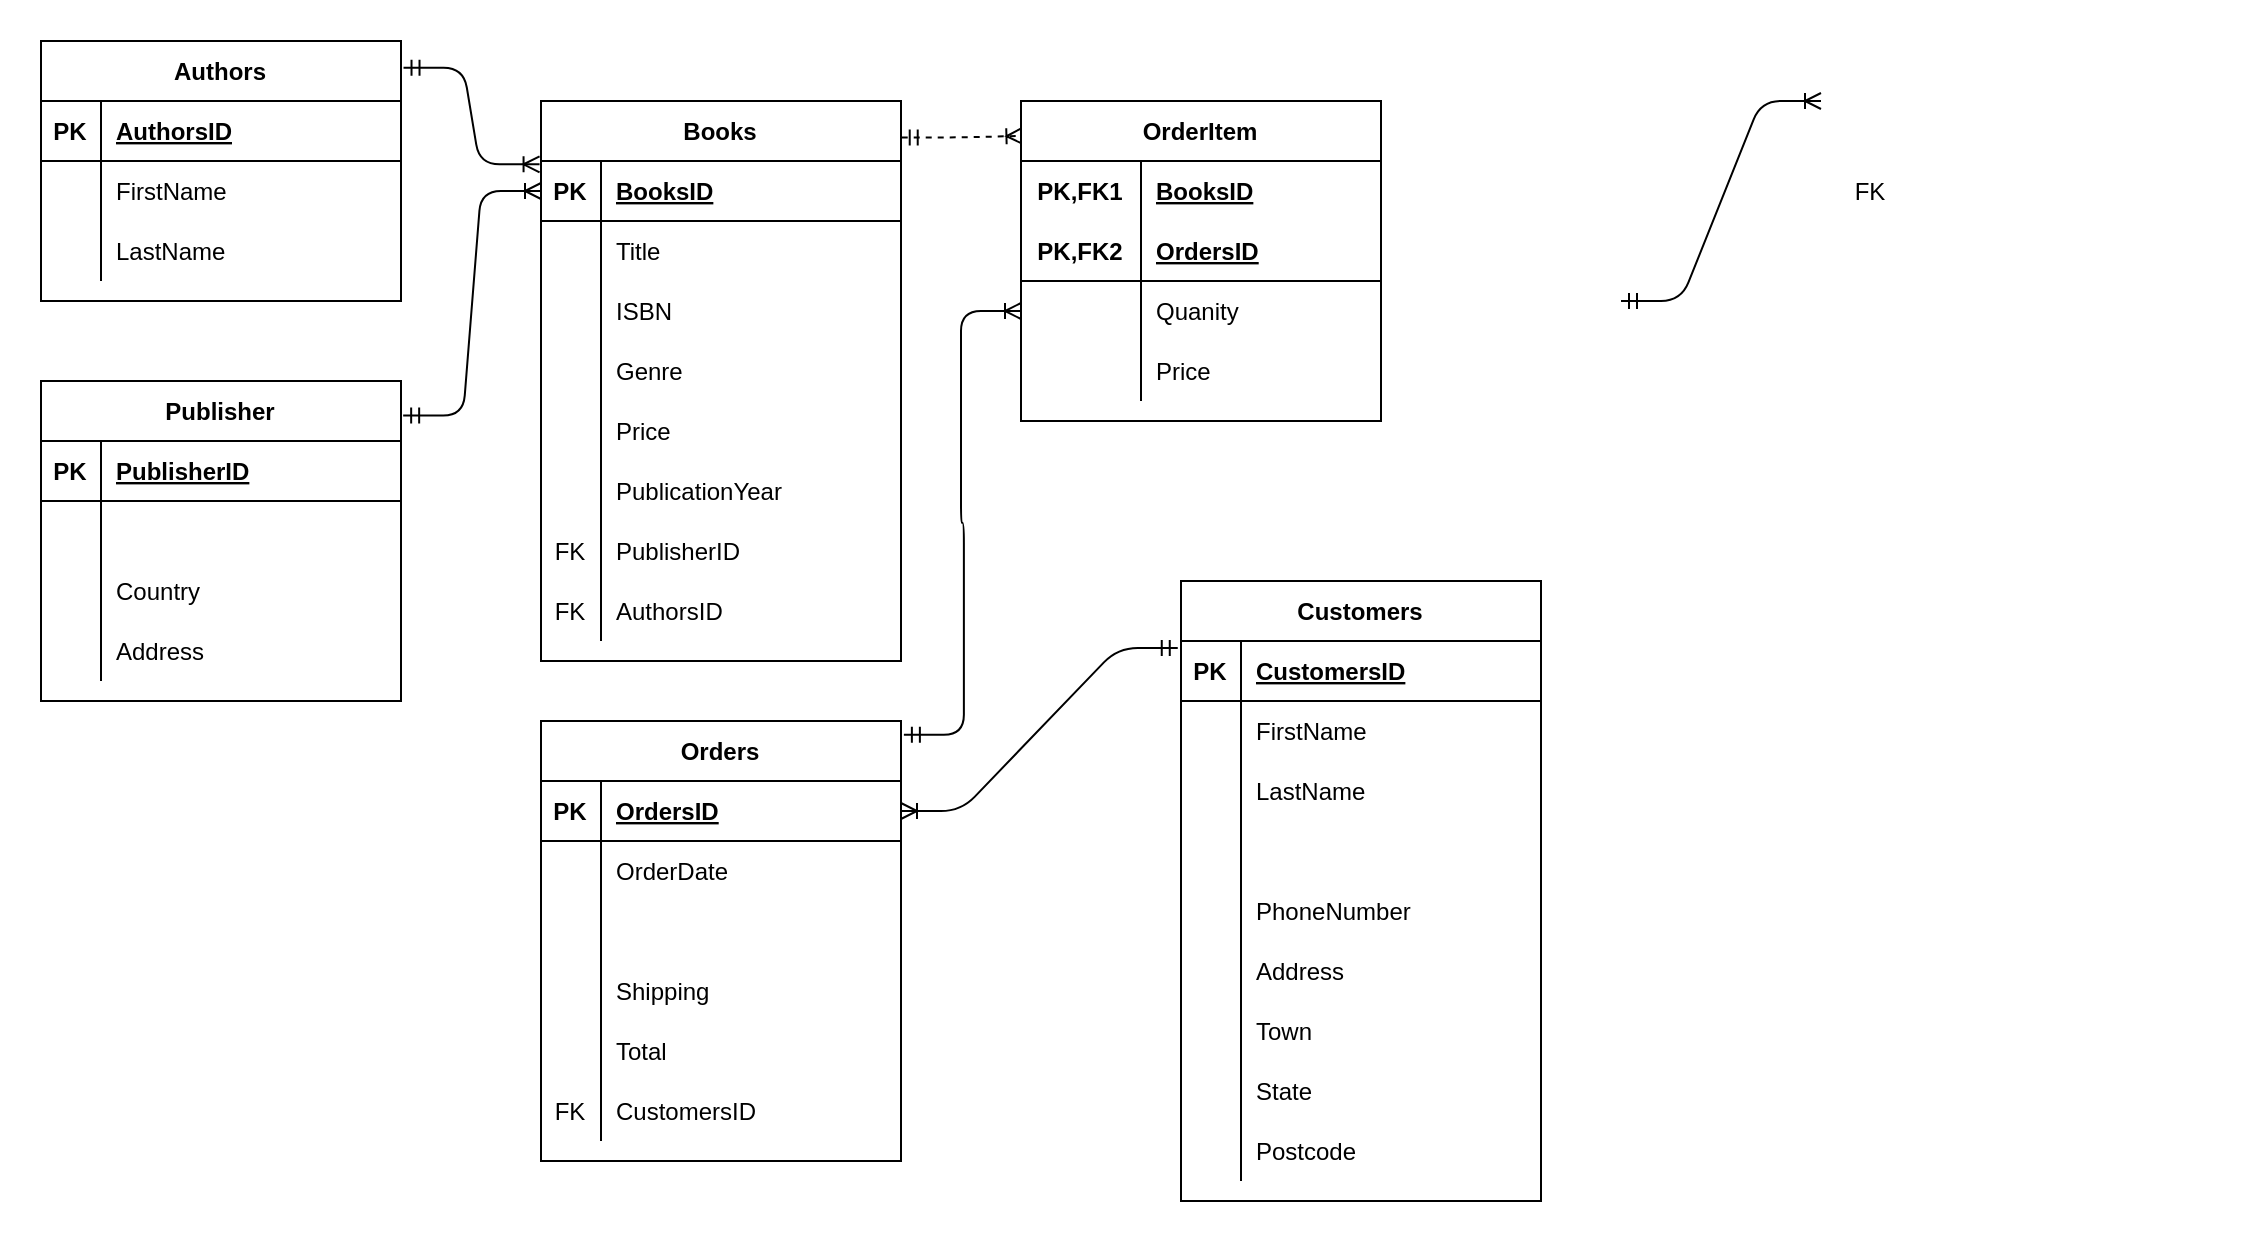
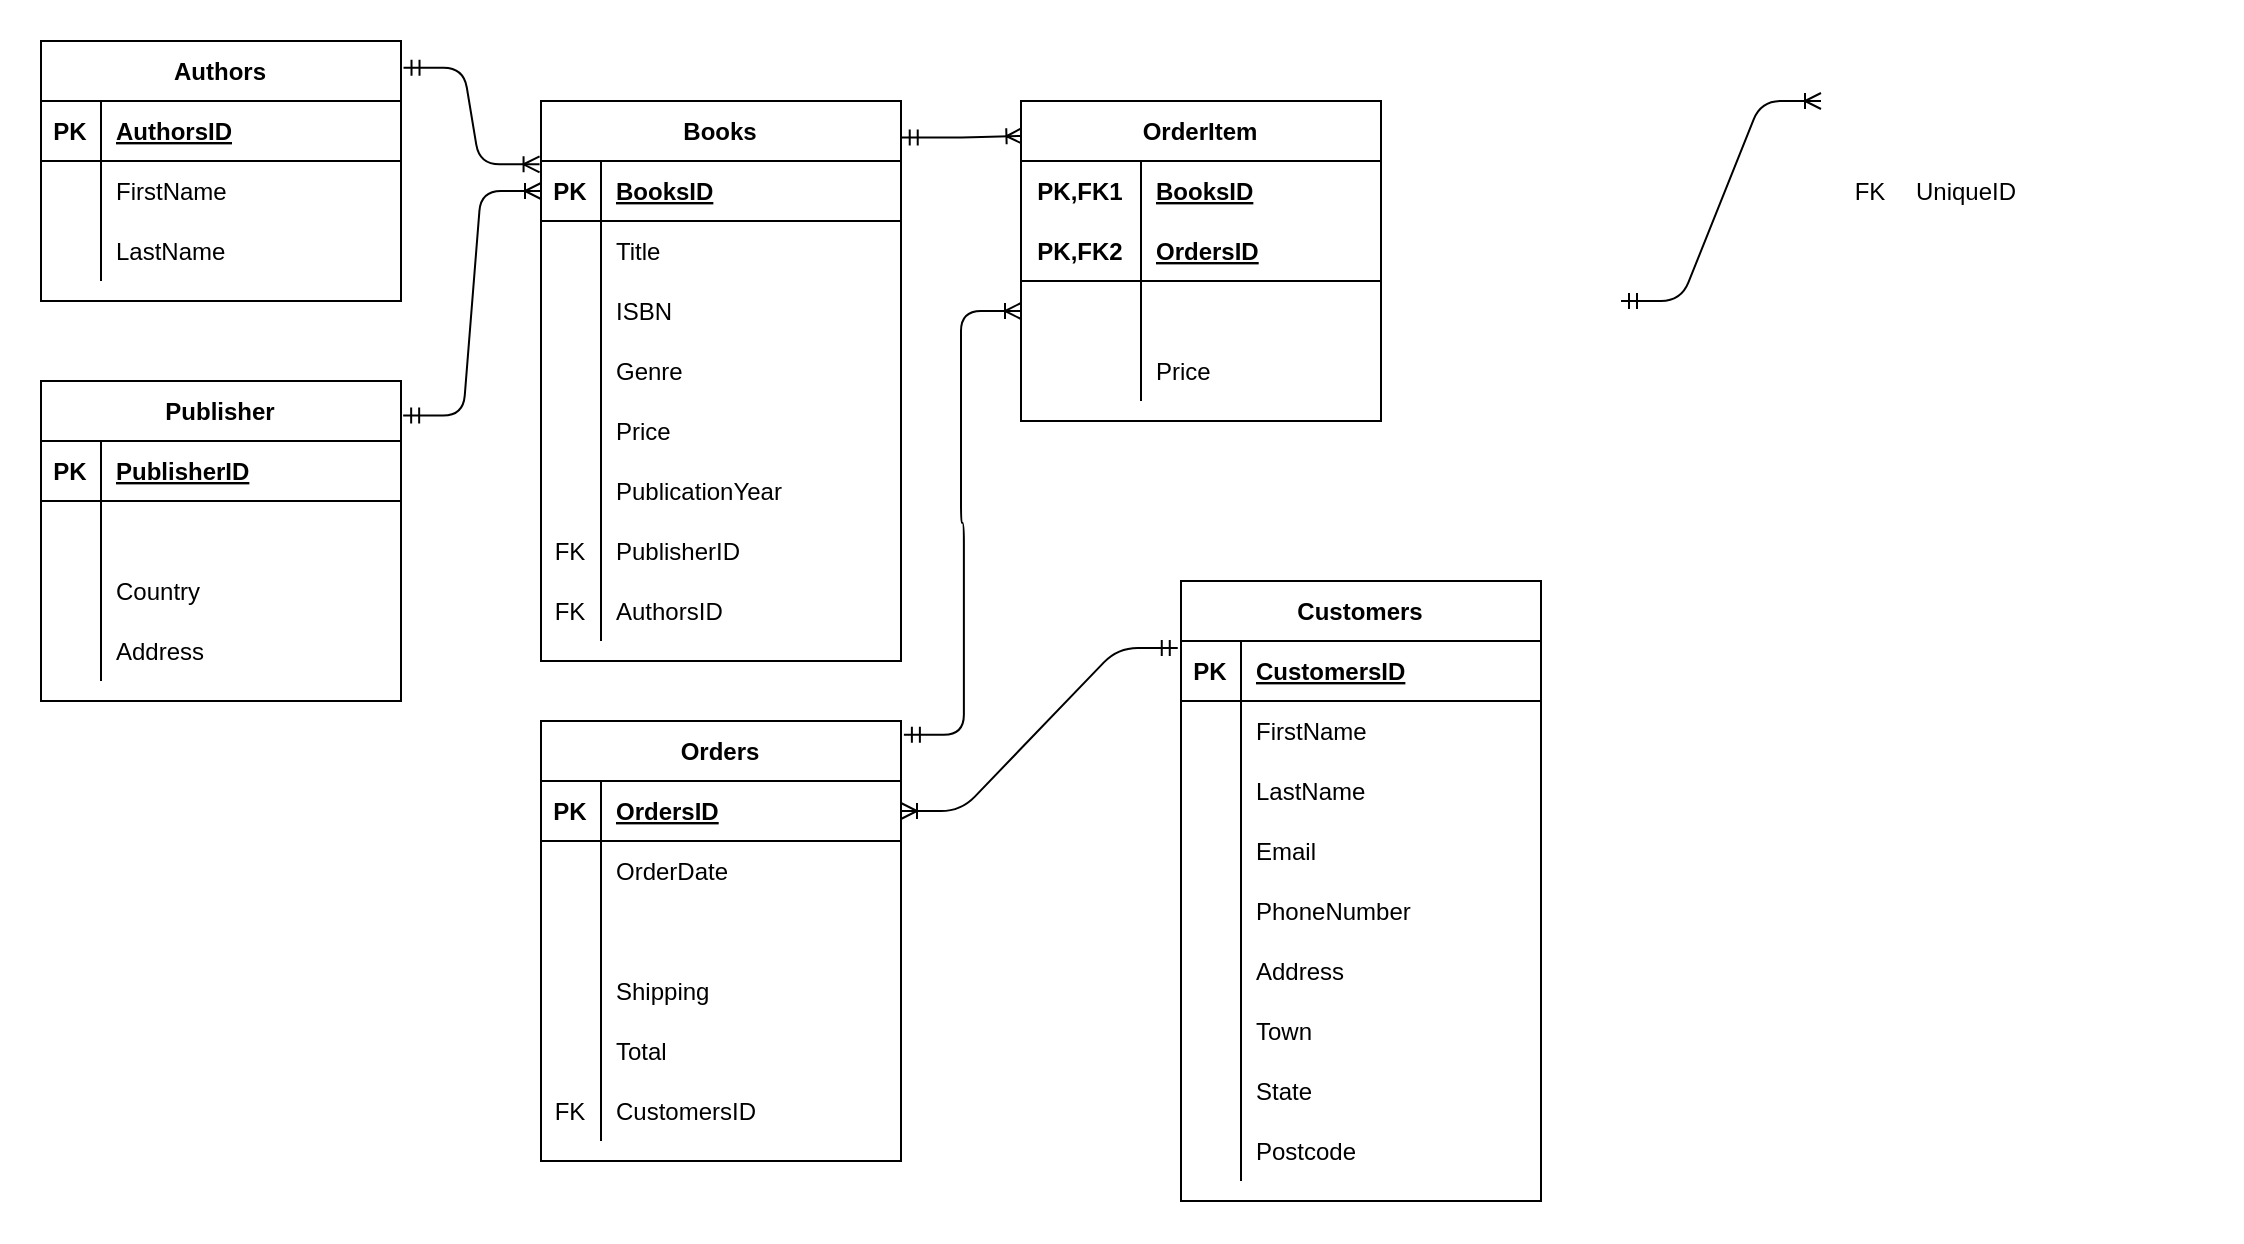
- <mxCell id="99" value="" style="edgeStyle=entityRelationEdgeStyle;fontSize=12;html=1;endArrow=ERoneToMany;startArrow=ERmandOne;exitX=1.002;exitY=0.065;exitDx=0;exitDy=0;entryX=0.004;entryY=0.109;entryDx=0;entryDy=0;entryPerimeter=0;exitPerimeter=0;dashed=1;" parent="1" source="13" target="104" edge="1"><mxGeometry width="100" height="100" relative="1" as="geometry"><mxPoint x="420" y="380" as="sourcePoint" /><mxPoint x="680" y="140" as="targetPoint" /></mxGeometry></mxCell>
+ <mxCell id="99" value="" style="edgeStyle=entityRelationEdgeStyle;fontSize=12;html=1;endArrow=ERoneToMany;startArrow=ERmandOne;exitX=1.002;exitY=0.065;exitDx=0;exitDy=0;entryX=0.004;entryY=0.109;entryDx=0;entryDy=0;entryPerimeter=0;exitPerimeter=0;" parent="1" source="13" target="104" edge="1"><mxGeometry width="100" height="100" relative="1" as="geometry"><mxPoint x="420" y="380" as="sourcePoint" /><mxPoint x="680" y="140" as="targetPoint" /></mxGeometry></mxCell>
+ <mxCell id="103" value="UniqueID" style="shape=partialRectangle;connectable=0;fillColor=none;top=0;left=0;bottom=0;right=0;align=left;spacingLeft=6;fontStyle=0;overflow=hidden;" parent="101" vertex="1"><mxGeometry x="30" width="150" height="30" as="geometry" /></mxCell>
- <mxCell id="113" value="Quanity" style="shape=partialRectangle;connectable=0;fillColor=none;top=0;left=0;bottom=0;right=0;align=left;spacingLeft=6;overflow=hidden;" parent="111" vertex="1"><mxGeometry x="60" width="120" height="30" as="geometry" /></mxCell>
+ <mxCell id="50" value="Email" style="shape=partialRectangle;connectable=0;fillColor=none;top=0;left=0;bottom=0;right=0;align=left;spacingLeft=6;fontStyle=0;overflow=hidden;" parent="48" vertex="1"><mxGeometry x="30" width="150" height="30" as="geometry" /></mxCell>
